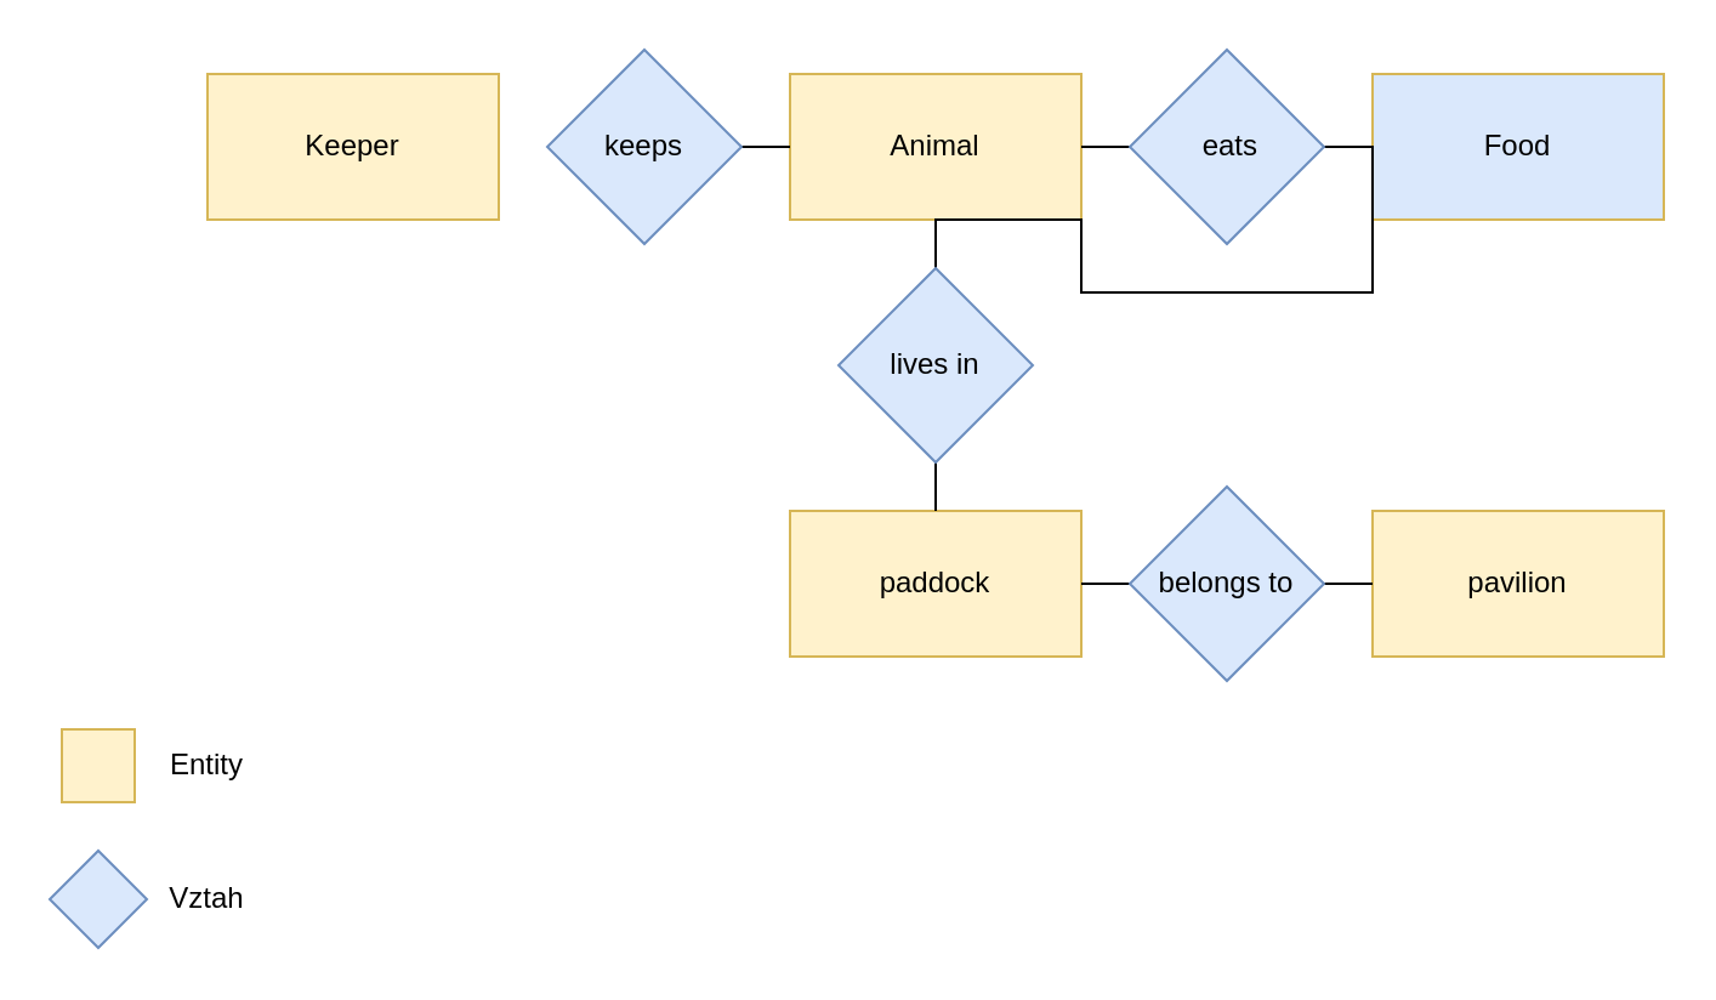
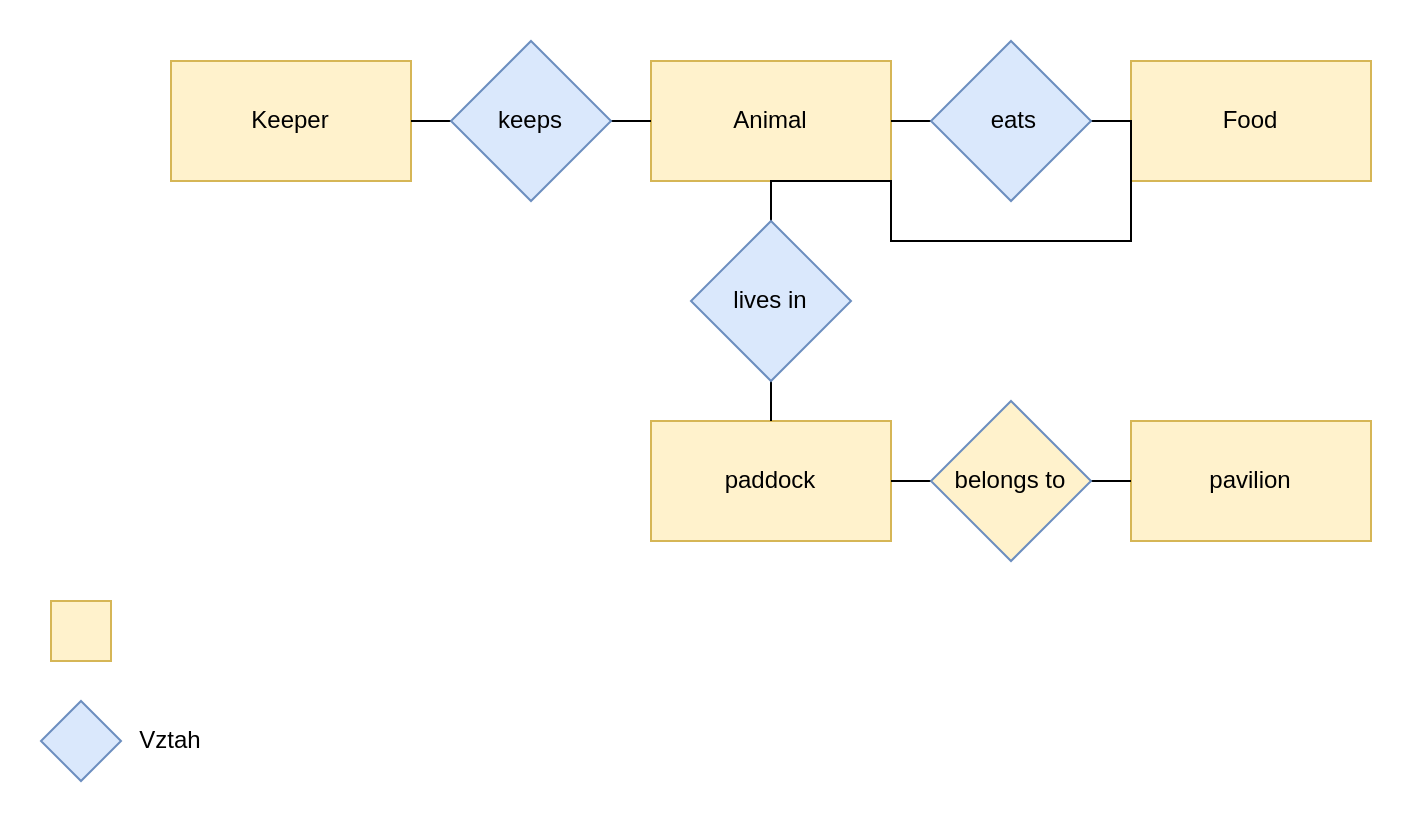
+ <mxCell id="8" style="edgeStyle=orthogonalEdgeStyle;rounded=0;orthogonalLoop=1;jettySize=auto;html=1;exitX=0;exitY=0.5;exitDx=0;exitDy=0;entryX=1;entryY=0.5;entryDx=0;entryDy=0;strokeColor=default;endArrow=none;endFill=0;" parent="1" source="9" target="3" edge="1"><mxGeometry relative="1" as="geometry" /></mxCell>
- <mxCell id="6" value="Food" style="rounded=0;whiteSpace=wrap;html=1;fillColor=#dae8fc;strokeColor=#d6b656;" parent="1" vertex="1"><mxGeometry x="565" y="30" width="120" height="60" as="geometry" /></mxCell>
+ <mxCell id="6" value="Food" style="rounded=0;whiteSpace=wrap;html=1;fillColor=#fff2cc;strokeColor=#d6b656;" parent="1" vertex="1"><mxGeometry x="565" y="30" width="120" height="60" as="geometry" /></mxCell>
- <mxCell id="17" value="belongs to" style="rhombus;whiteSpace=wrap;html=1;fillColor=#dae8fc;strokeColor=#6c8ebf;" parent="1" vertex="1"><mxGeometry x="465" y="200" width="80" height="80" as="geometry" /></mxCell>
+ <mxCell id="17" value="belongs to" style="rhombus;whiteSpace=wrap;html=1;fillColor=#fff2cc;strokeColor=#6c8ebf;" parent="1" vertex="1"><mxGeometry x="465" y="200" width="80" height="80" as="geometry" /></mxCell>
- <mxCell id="19" value="Entity" style="text;html=1;align=center;verticalAlign=middle;whiteSpace=wrap;rounded=0;" parent="1" vertex="1"><mxGeometry x="55" y="300" width="60" height="30" as="geometry" /></mxCell>
